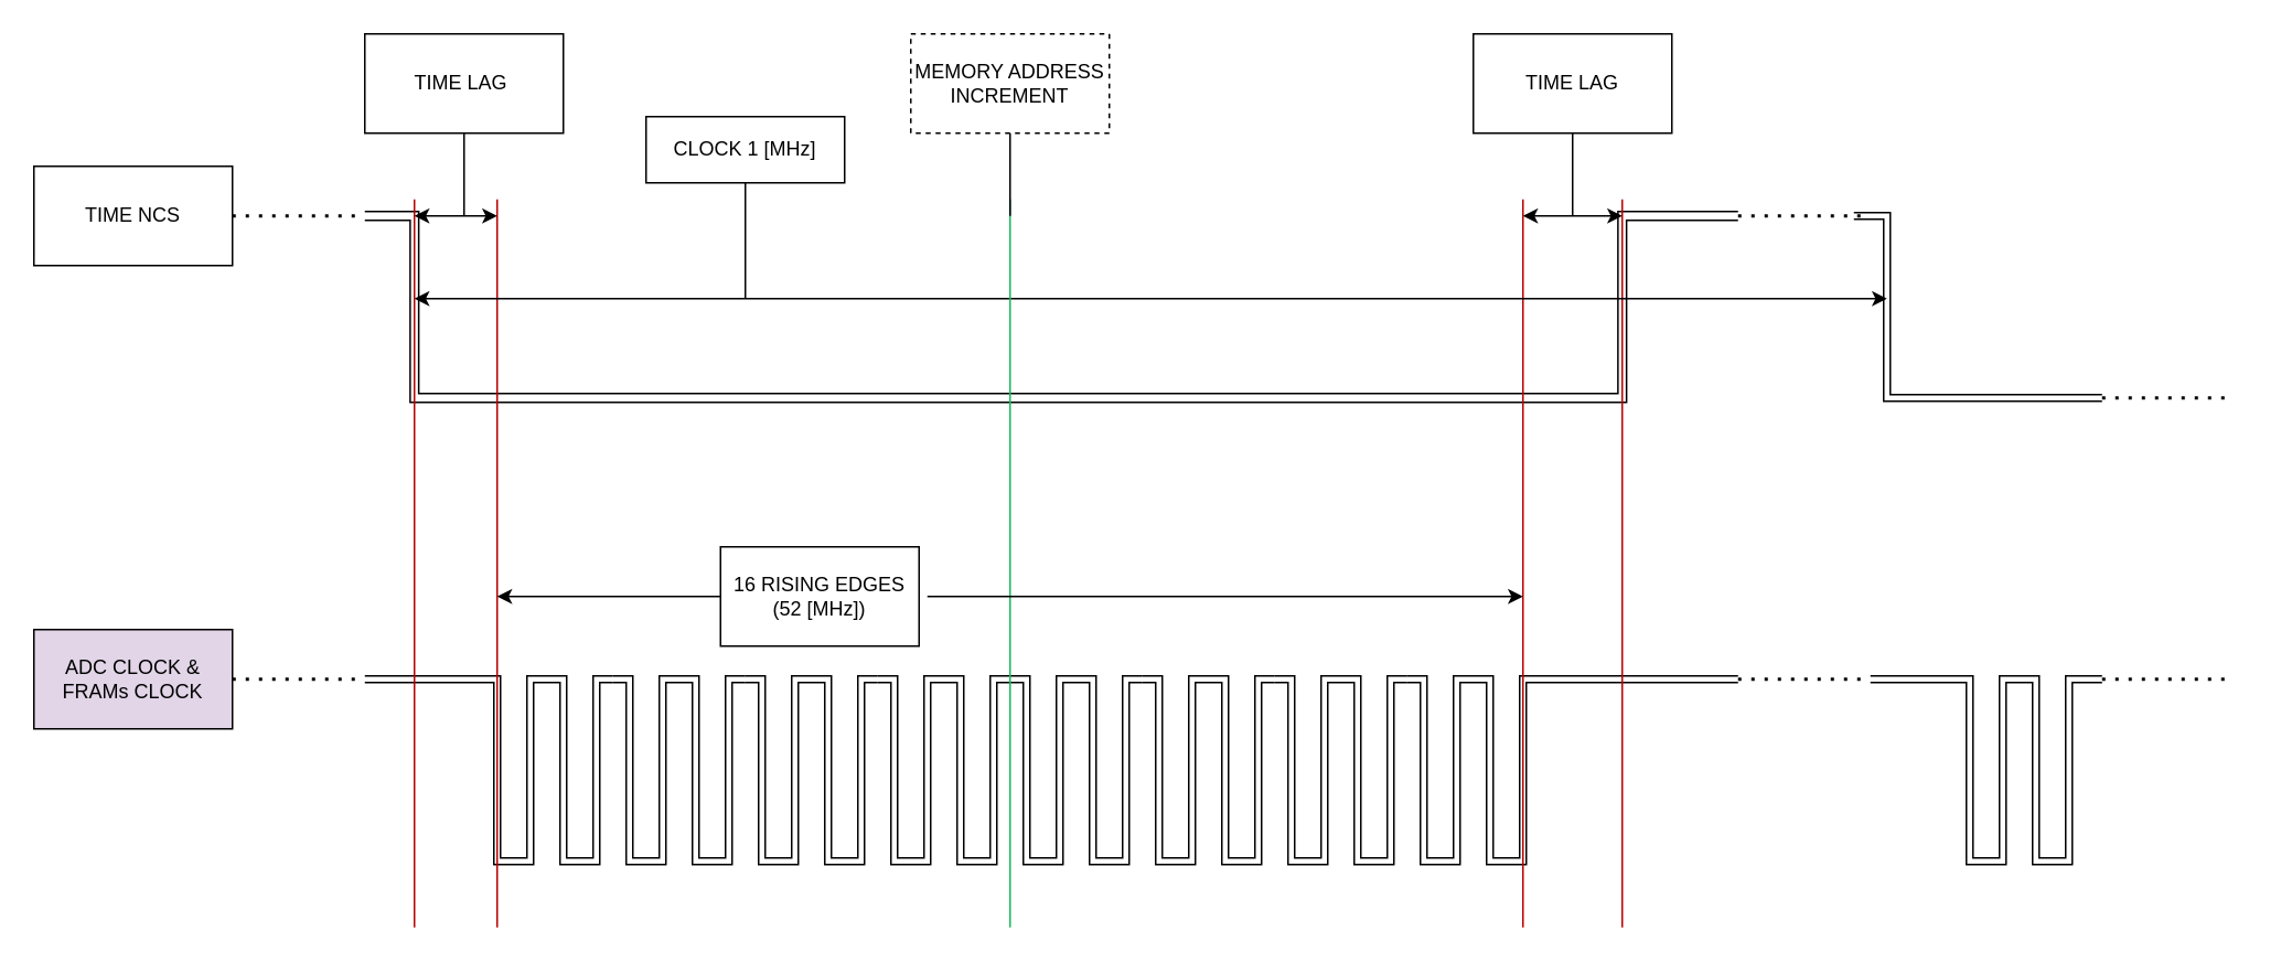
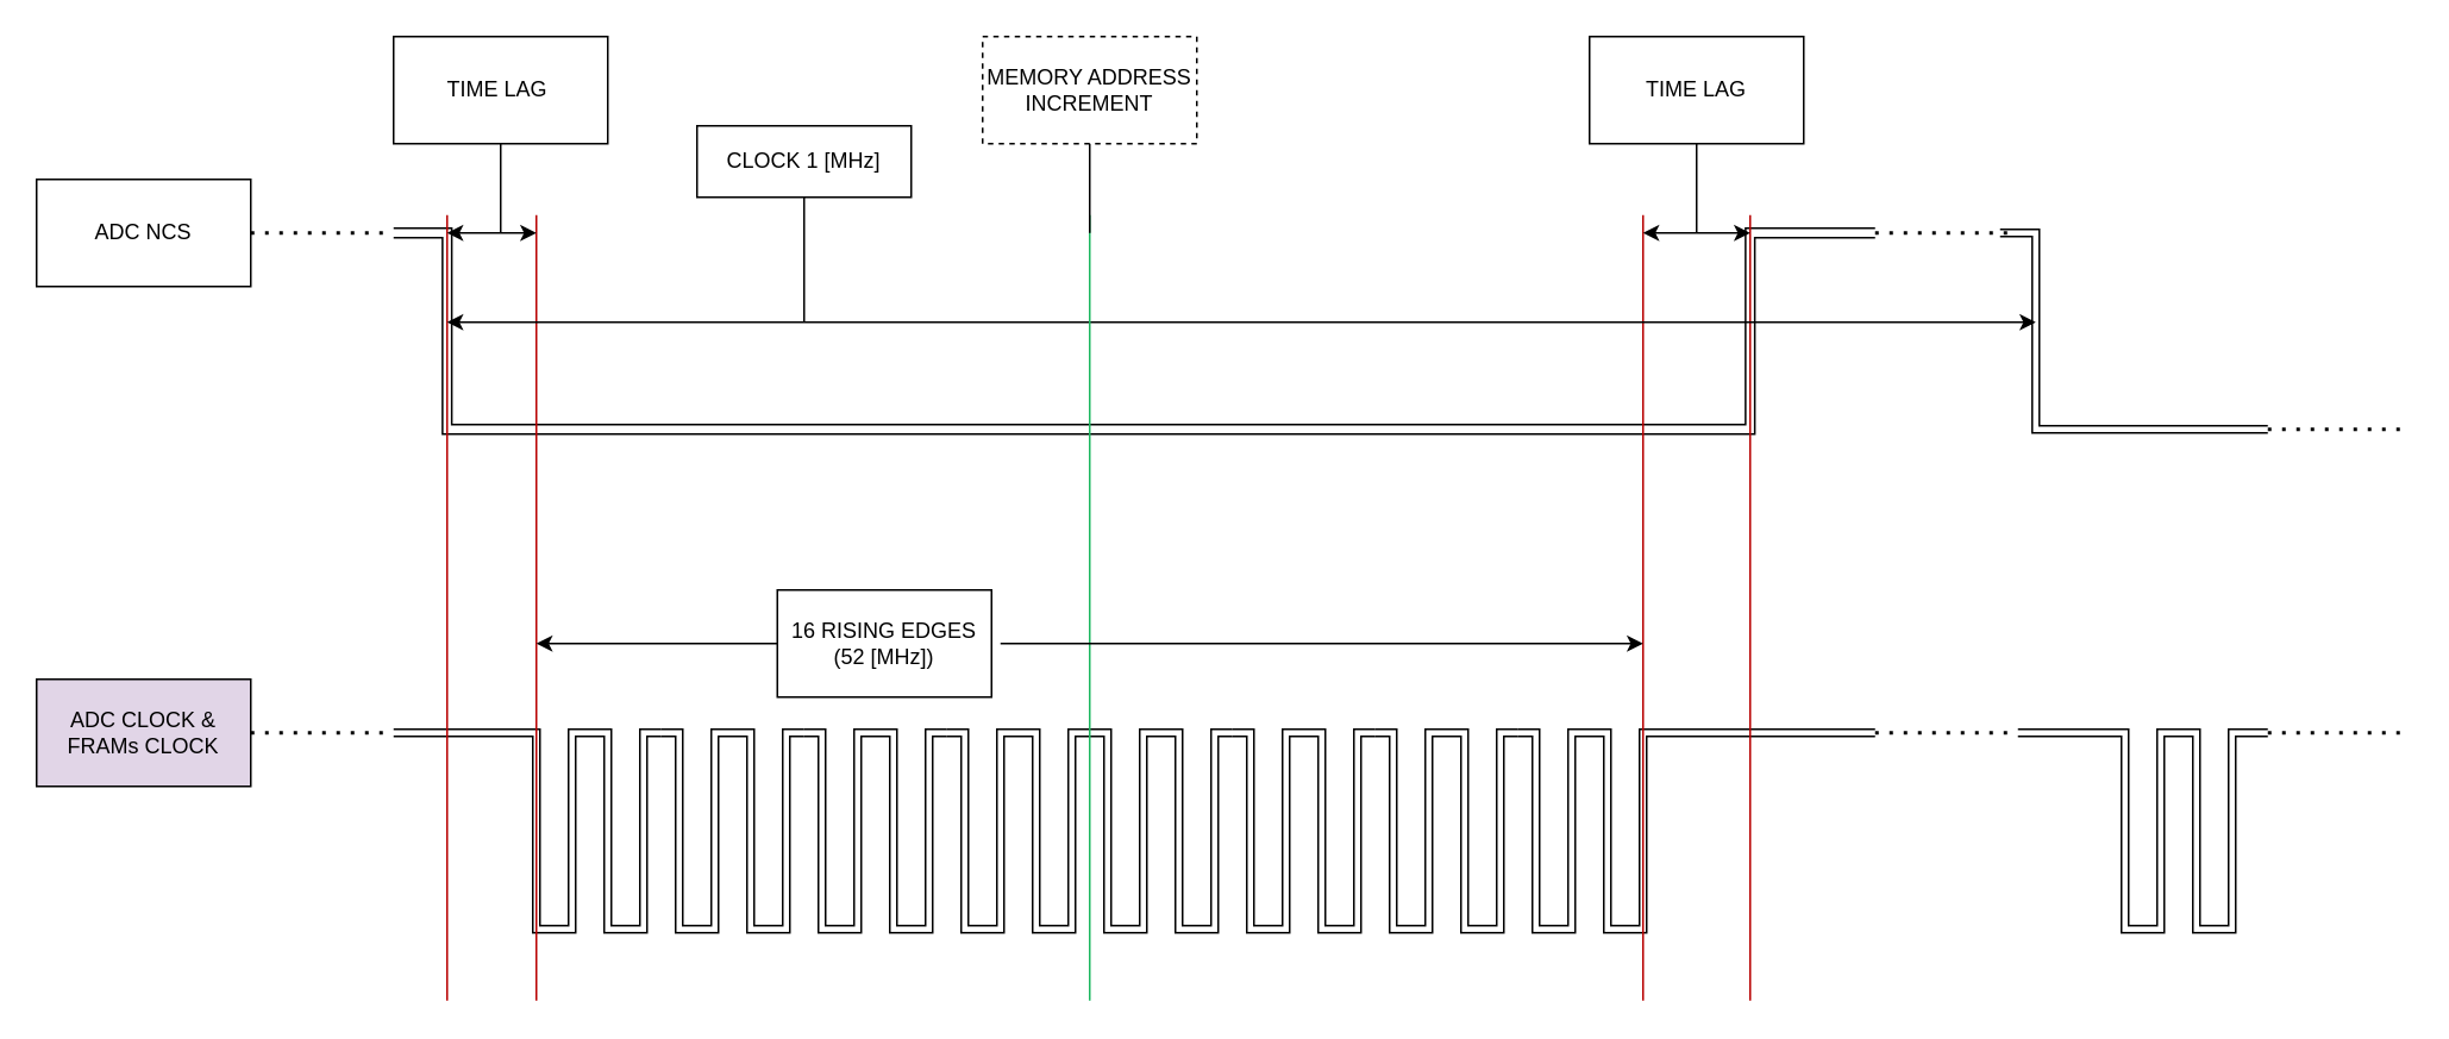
- <mxCell id="36" value="TIME NCS" style="rounded=0;whiteSpace=wrap;html=1;" vertex="1" parent="1"><mxGeometry x="20" y="100" width="120" height="60" as="geometry" /></mxCell>
+ <mxCell id="36" value="ADC NCS" style="rounded=0;whiteSpace=wrap;html=1;" vertex="1" parent="1"><mxGeometry x="20" y="100" width="120" height="60" as="geometry" /></mxCell>
